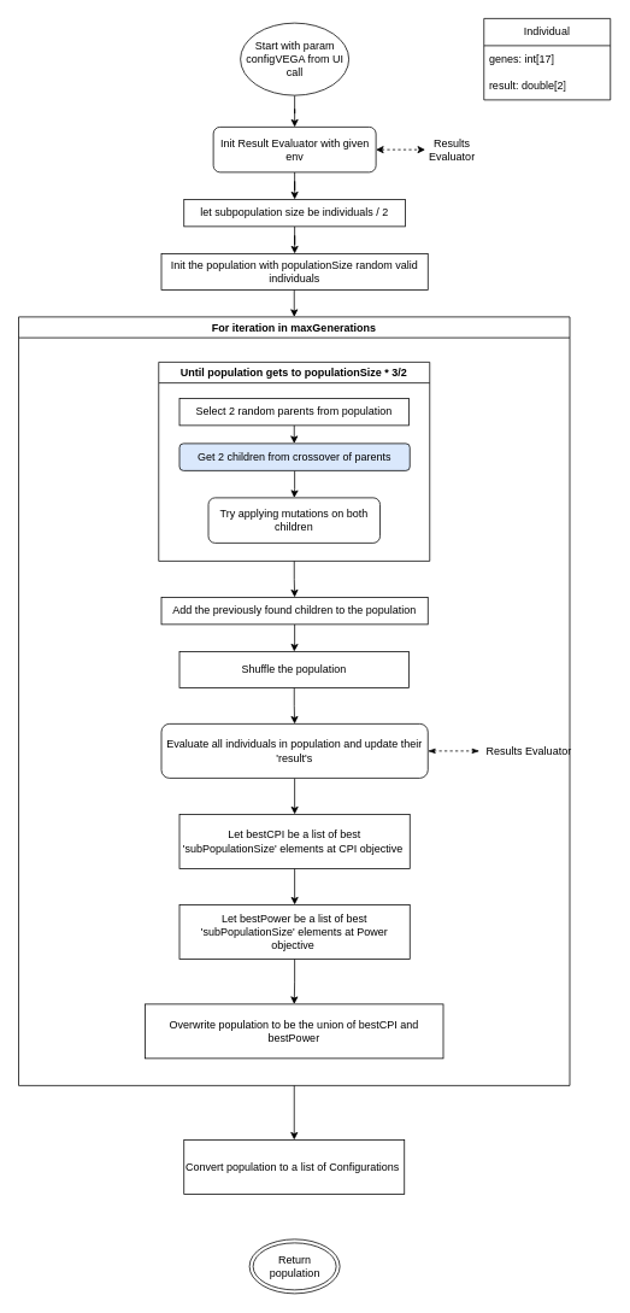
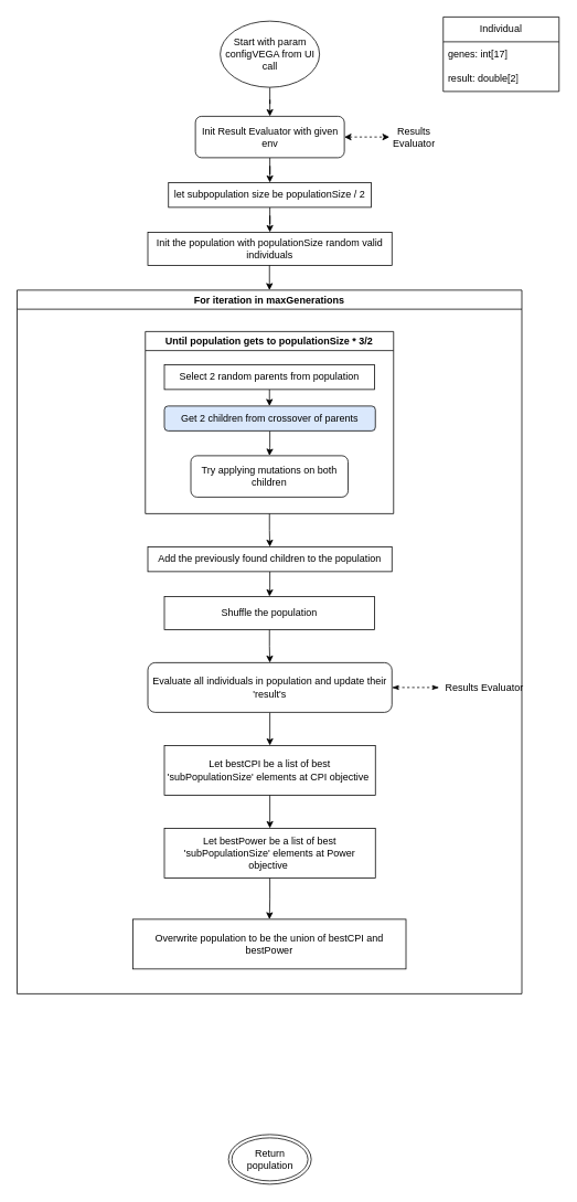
- <mxCell id="5" value="let subpopulation size be individuals / 2" style="rounded=0;whiteSpace=wrap;html=1;" parent="1" vertex="1"><mxGeometry x="203" y="220" width="245" height="30" as="geometry" /></mxCell>
+ <mxCell id="5" value="let subpopulation size be populationSize / 2" style="rounded=0;whiteSpace=wrap;html=1;" parent="1" vertex="1"><mxGeometry x="203" y="220" width="245" height="30" as="geometry" /></mxCell>
- <mxCell id="7" value="" style="edgeStyle=orthogonalEdgeStyle;rounded=0;orthogonalLoop=1;jettySize=auto;html=1;" parent="1" source="8" target="33" edge="1"><mxGeometry relative="1" as="geometry" /></mxCell>
- <mxCell id="33" value="Convert population to a list of Configurations&amp;nbsp;" style="rounded=0;whiteSpace=wrap;html=1;" parent="1" vertex="1"><mxGeometry x="203" y="1260" width="244" height="60" as="geometry" /></mxCell>
